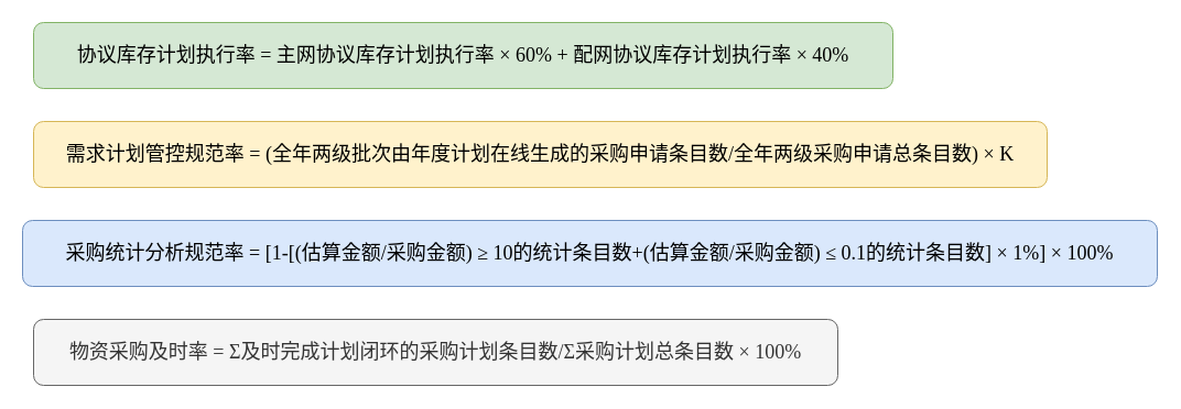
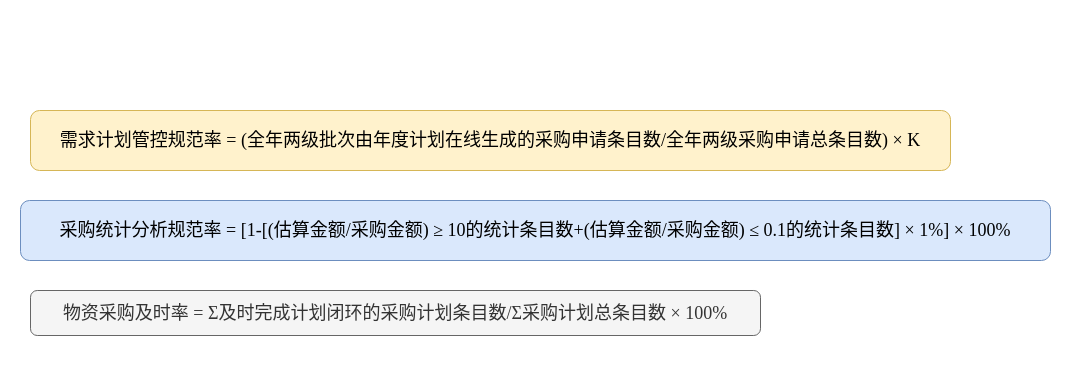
- <mxCell id="2" value="协议库存计划执行率 =&amp;nbsp;主网协议库存计划执行率 × 60% +&amp;nbsp;配网协议库存计划执行率 × 40%" style="rounded=1;whiteSpace=wrap;html=1;fontSize=18;fontFamily=MiSans;fillColor=#d5e8d4;strokeColor=#82b366;" vertex="1" parent="1"><mxGeometry x="30" y="20" width="780" height="60" as="geometry" /></mxCell>
- <mxCell id="5" value="物资采购及时率 =&amp;nbsp;Σ及时完成计划闭环的采购计划条目数/Σ采购计划总条目数 × 100%" style="rounded=1;whiteSpace=wrap;html=1;fontSize=18;fontFamily=MiSans;fillColor=#f5f5f5;strokeColor=#666666;fontColor=#333333;" vertex="1" parent="1"><mxGeometry x="30" y="290" width="730" height="60" as="geometry" /></mxCell>
+ <mxCell id="5" value="物资采购及时率 =&amp;nbsp;Σ及时完成计划闭环的采购计划条目数/Σ采购计划总条目数 × 100%" style="rounded=1;whiteSpace=wrap;html=1;fontSize=18;fontFamily=MiSans;fillColor=#f5f5f5;strokeColor=#666666;fontColor=#333333;" vertex="1" parent="1"><mxGeometry x="30" y="290" width="730" height="45" as="geometry" /></mxCell>
